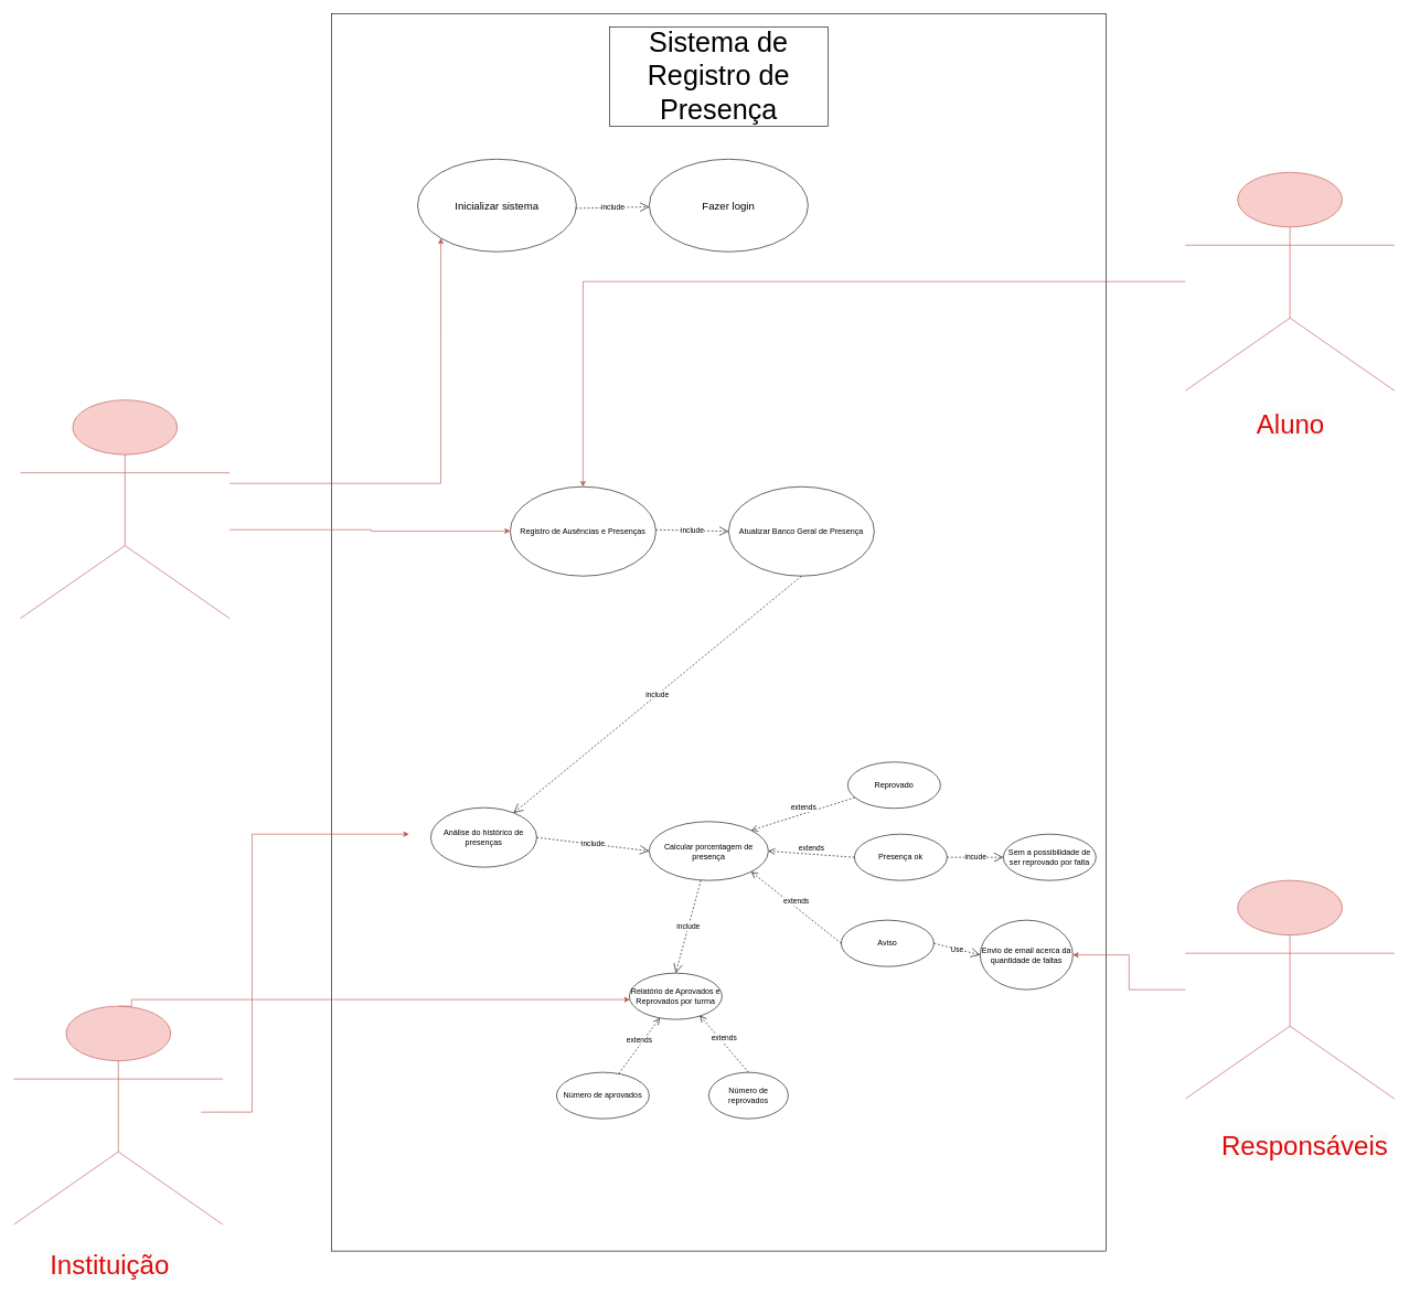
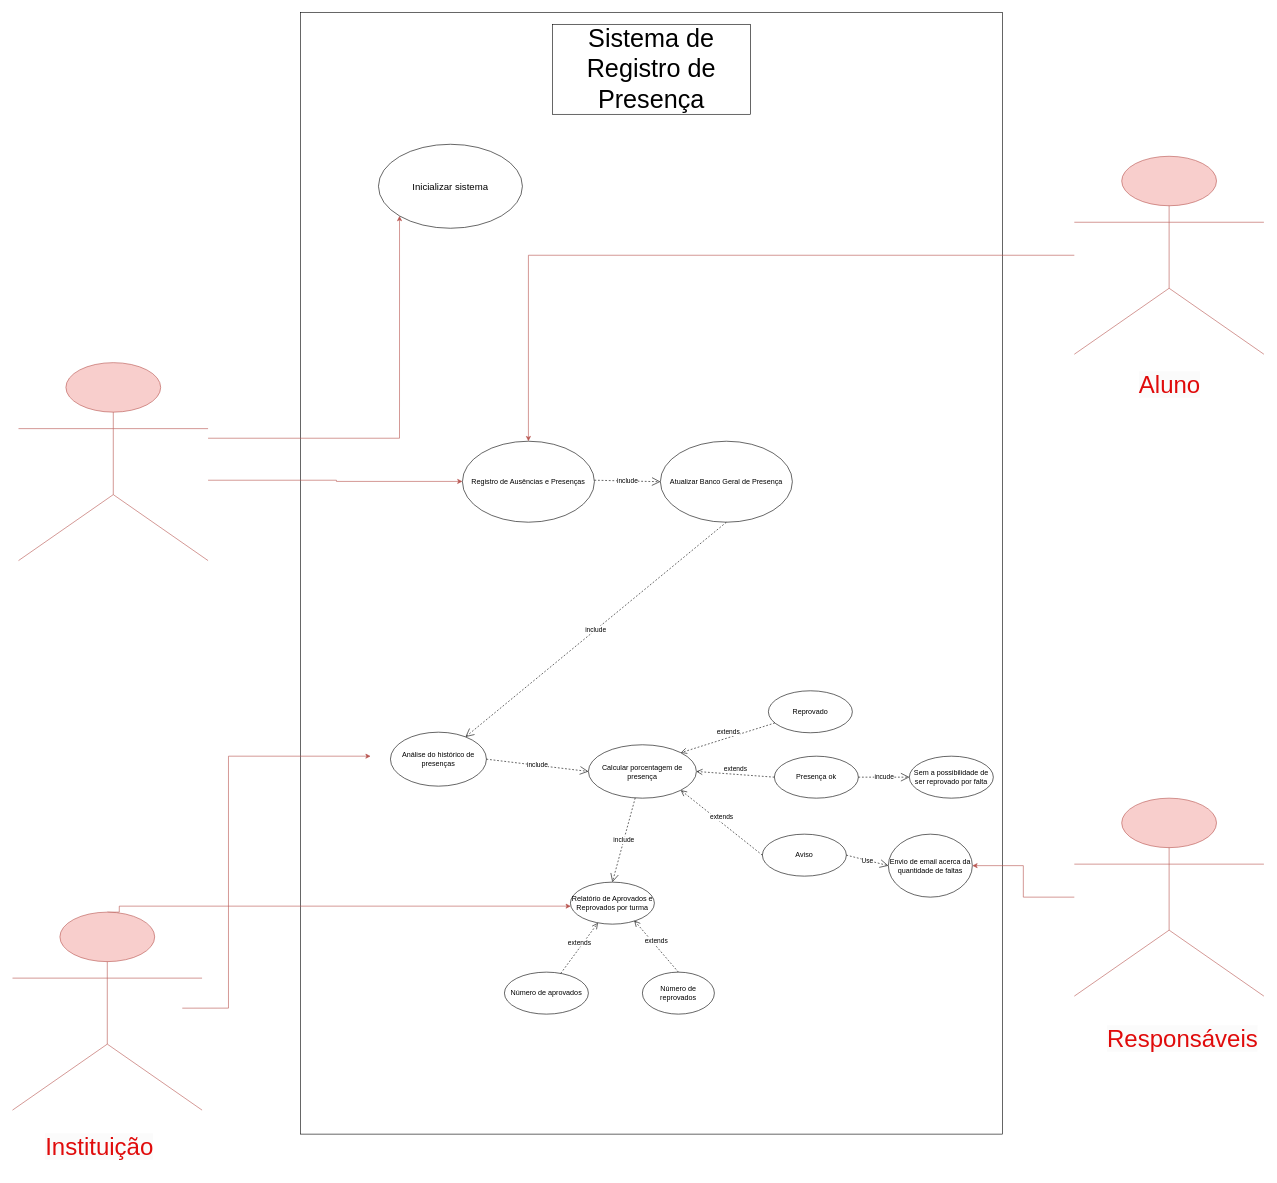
- <mxCell id="14" value="&lt;font style=&quot;font-size: 16px;&quot;&gt;Fazer login&lt;/font&gt;" style="ellipse;whiteSpace=wrap;html=1;" parent="1" vertex="1"><mxGeometry x="980" y="240" width="240" height="140" as="geometry" /></mxCell>
- <mxCell id="15" value="include" style="endArrow=open;endSize=12;dashed=1;html=1;rounded=0;exitX=0.996;exitY=0.531;exitDx=0;exitDy=0;exitPerimeter=0;" parent="1" source="10" target="14" edge="1"><mxGeometry width="160" relative="1" as="geometry"><mxPoint x="870" y="320" as="sourcePoint" /><mxPoint x="970" y="320" as="targetPoint" /></mxGeometry></mxCell>
